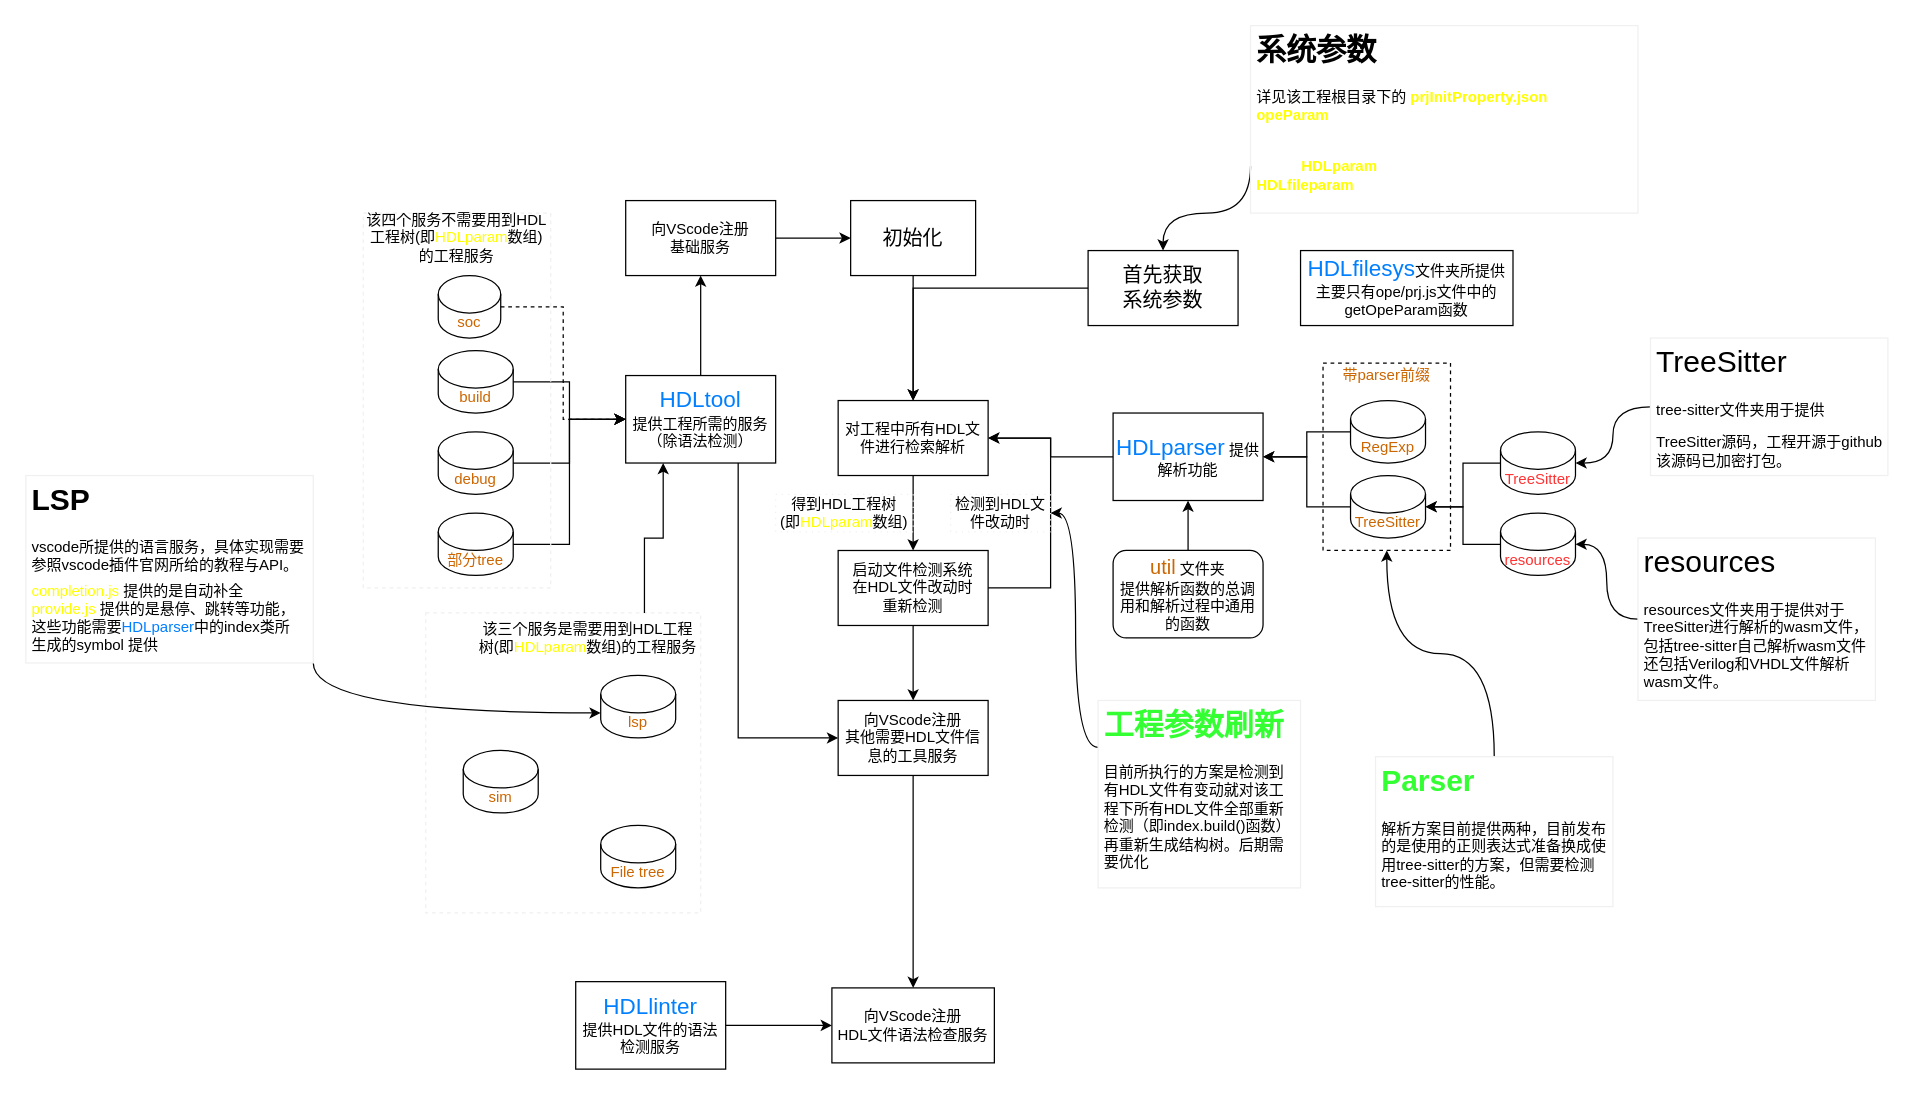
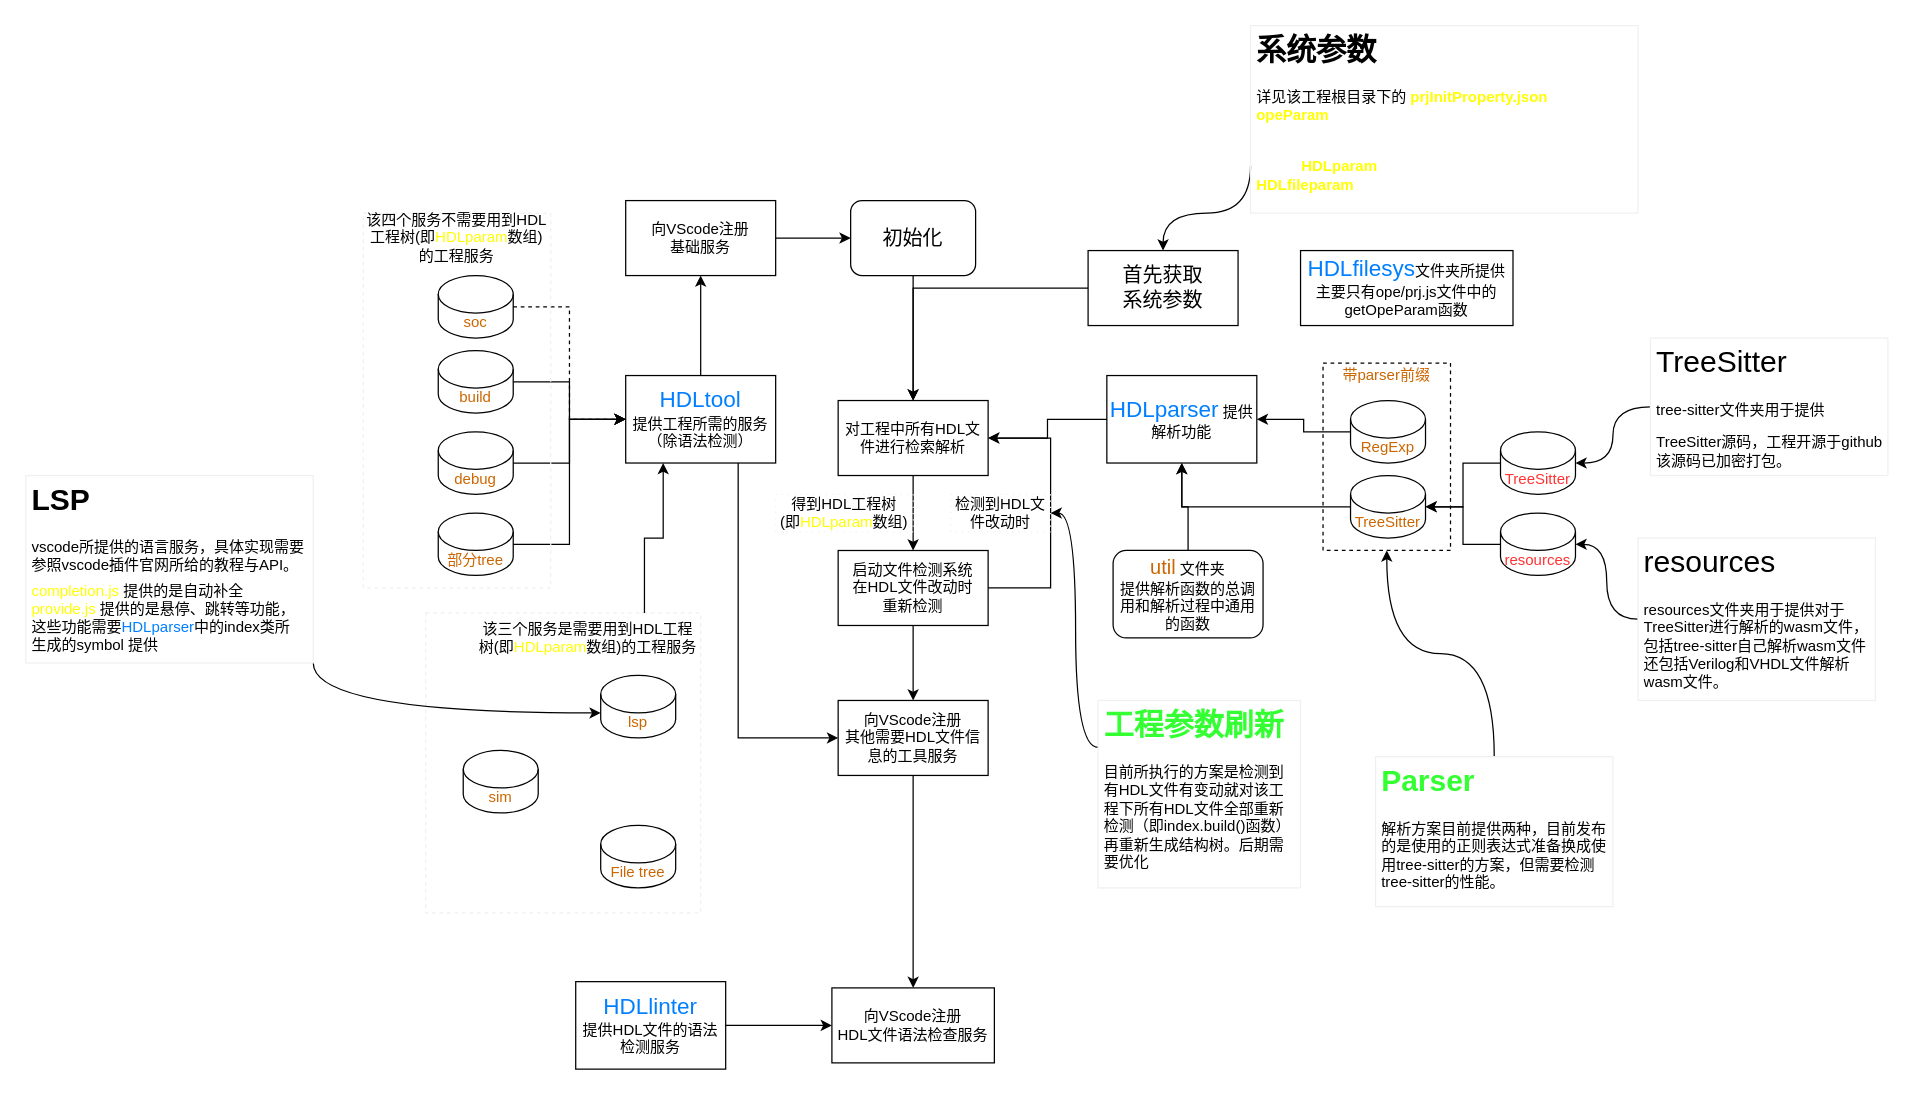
- <mxCell id="3" value="&lt;font style=&quot;font-size: 16px&quot;&gt;初始化&lt;/font&gt;" style="rounded=0;whiteSpace=wrap;html=1;fillColor=none;" parent="1" vertex="1"><mxGeometry x="680" y="160" width="100" height="60" as="geometry" /></mxCell>
+ <mxCell id="3" value="&lt;font style=&quot;font-size: 16px&quot;&gt;初始化&lt;/font&gt;" style="whiteSpace=wrap;html=1;fillColor=none;rounded=1;" parent="1" vertex="1"><mxGeometry x="680" y="160" width="100" height="60" as="geometry" /></mxCell>
- <mxCell id="49" value="&lt;font color=&quot;#cc6600&quot;&gt;soc&lt;/font&gt;" style="shape=cylinder3;whiteSpace=wrap;html=1;boundedLbl=1;backgroundOutline=1;size=15;fillColor=none;" parent="1" vertex="1"><mxGeometry x="350" y="220" width="50" height="50" as="geometry" /></mxCell>
+ <mxCell id="49" value="&lt;font color=&quot;#cc6600&quot;&gt;soc&lt;/font&gt;" style="shape=cylinder3;whiteSpace=wrap;html=1;boundedLbl=1;backgroundOutline=1;size=15;fillColor=none;" parent="1" vertex="1"><mxGeometry x="350" y="220" width="60" height="50" as="geometry" /></mxCell>
- <mxCell id="16" value="&lt;font color=&quot;#007fff&quot; style=&quot;font-size: 18px&quot;&gt;HDLparser&lt;/font&gt; 提供解析功能" style="rounded=0;whiteSpace=wrap;html=1;fillColor=none;" parent="1" vertex="1"><mxGeometry x="890" y="330" width="120" height="70" as="geometry" /></mxCell>
+ <mxCell id="16" value="&lt;font color=&quot;#007fff&quot; style=&quot;font-size: 18px&quot;&gt;HDLparser&lt;/font&gt; 提供解析功能" style="rounded=0;whiteSpace=wrap;html=1;fillColor=none;" parent="1" vertex="1"><mxGeometry x="885" y="300" width="120" height="70" as="geometry" /></mxCell>
